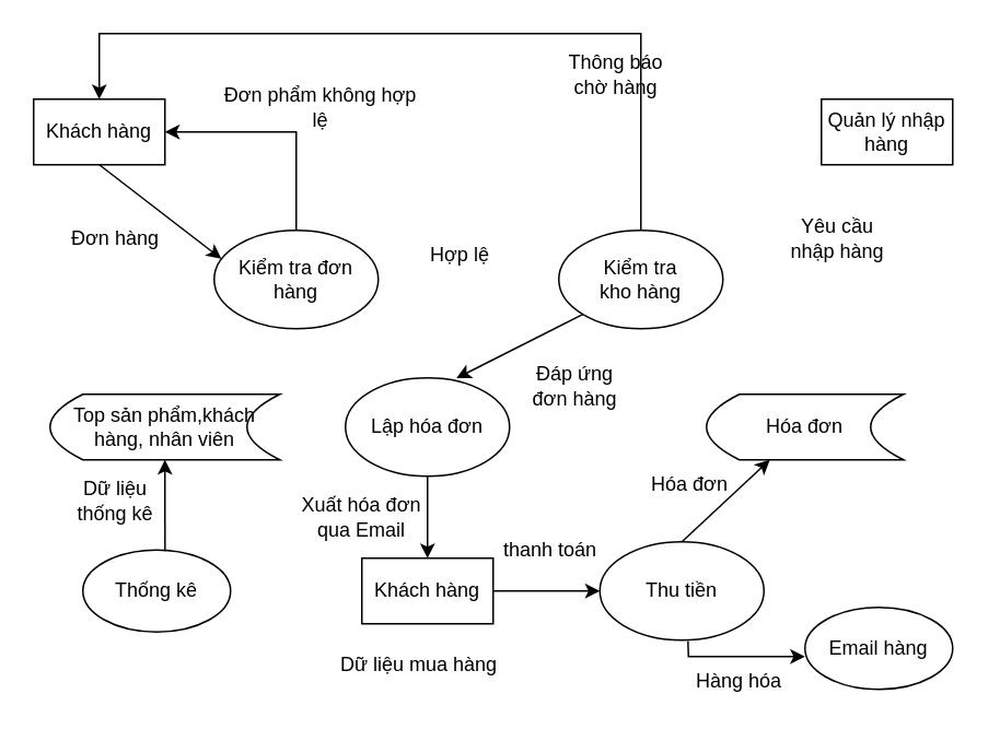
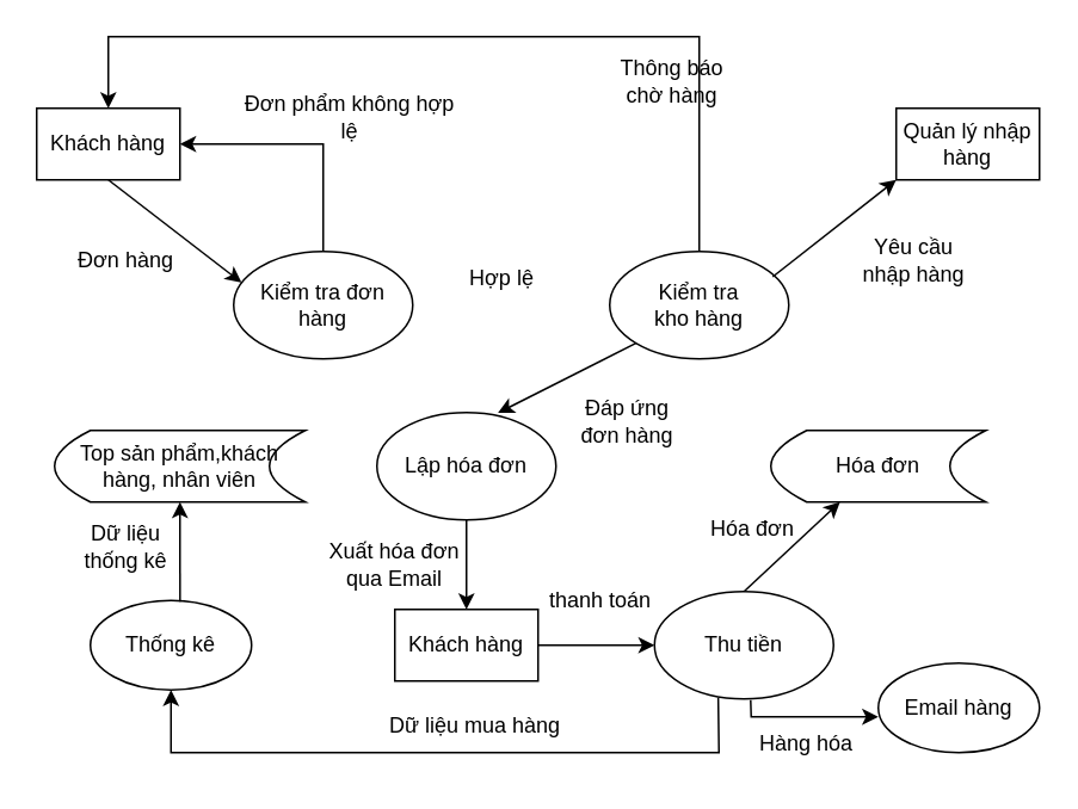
+ <mxCell id="25" value="" style="endArrow=classic;html=1;rounded=0;exitX=0.91;exitY=0.236;exitDx=0;exitDy=0;exitPerimeter=0;entryX=0;entryY=1;entryDx=0;entryDy=0;" parent="1" source="6" target="24" edge="1"><mxGeometry width="50" height="50" relative="1" as="geometry"><mxPoint x="460" y="140" as="sourcePoint" /><mxPoint x="510" y="90" as="targetPoint" /></mxGeometry></mxCell>
- <mxCell id="28" value="Dữ liệu mua hàng" style="text;html=1;strokeColor=none;fillColor=none;align=center;verticalAlign=middle;whiteSpace=wrap;rounded=0;" parent="1" vertex="1"><mxGeometry x="200" y="390" width="110" height="30" as="geometry" /></mxCell>
+ <mxCell id="28" value="Dữ liệu mua hàng" style="text;html=1;strokeColor=none;fillColor=none;align=center;verticalAlign=middle;whiteSpace=wrap;rounded=0;" parent="1" vertex="1"><mxGeometry x="210" y="390" width="110" height="30" as="geometry" /></mxCell>
+ <mxCell id="27" value="" style="endArrow=classic;html=1;rounded=0;entryX=0.5;entryY=1;entryDx=0;entryDy=0;exitX=0.356;exitY=0.988;exitDx=0;exitDy=0;exitPerimeter=0;" parent="1" source="19" target="22" edge="1"><mxGeometry width="50" height="50" relative="1" as="geometry"><mxPoint x="380" y="420" as="sourcePoint" /><mxPoint x="260" y="420" as="targetPoint" /><Array as="points"><mxPoint x="401" y="420" /><mxPoint x="95" y="420" /></Array></mxGeometry></mxCell>
